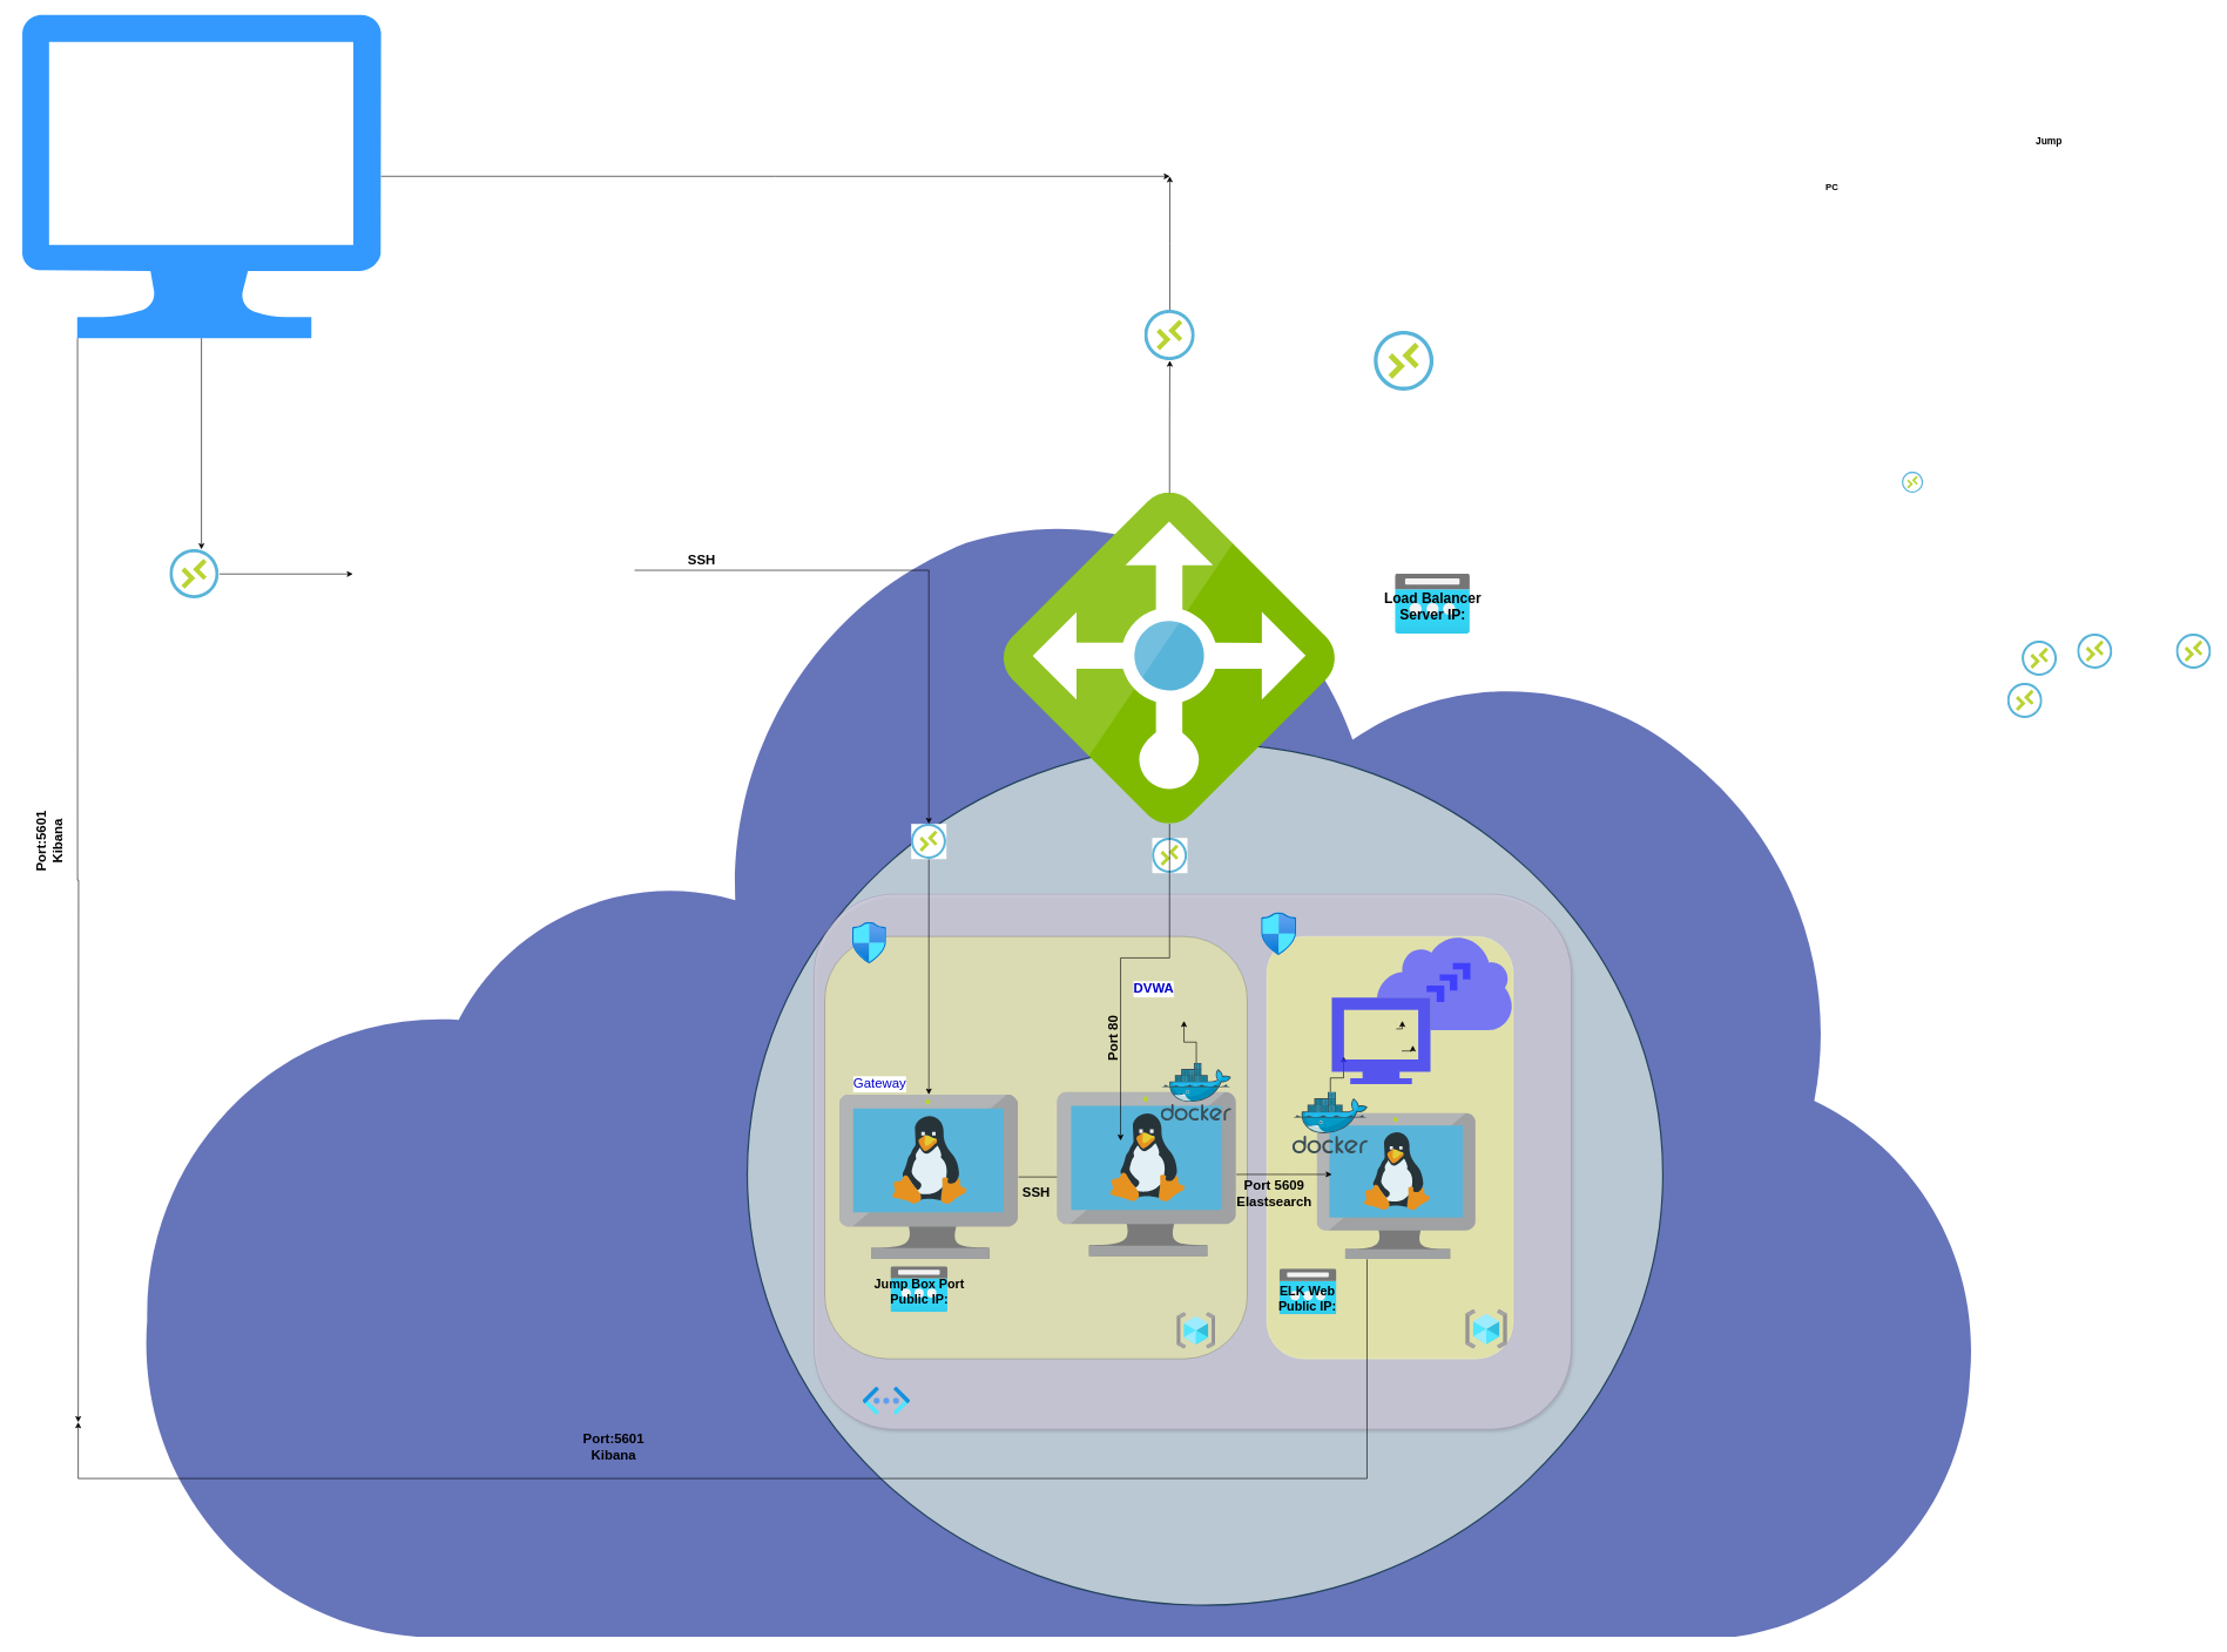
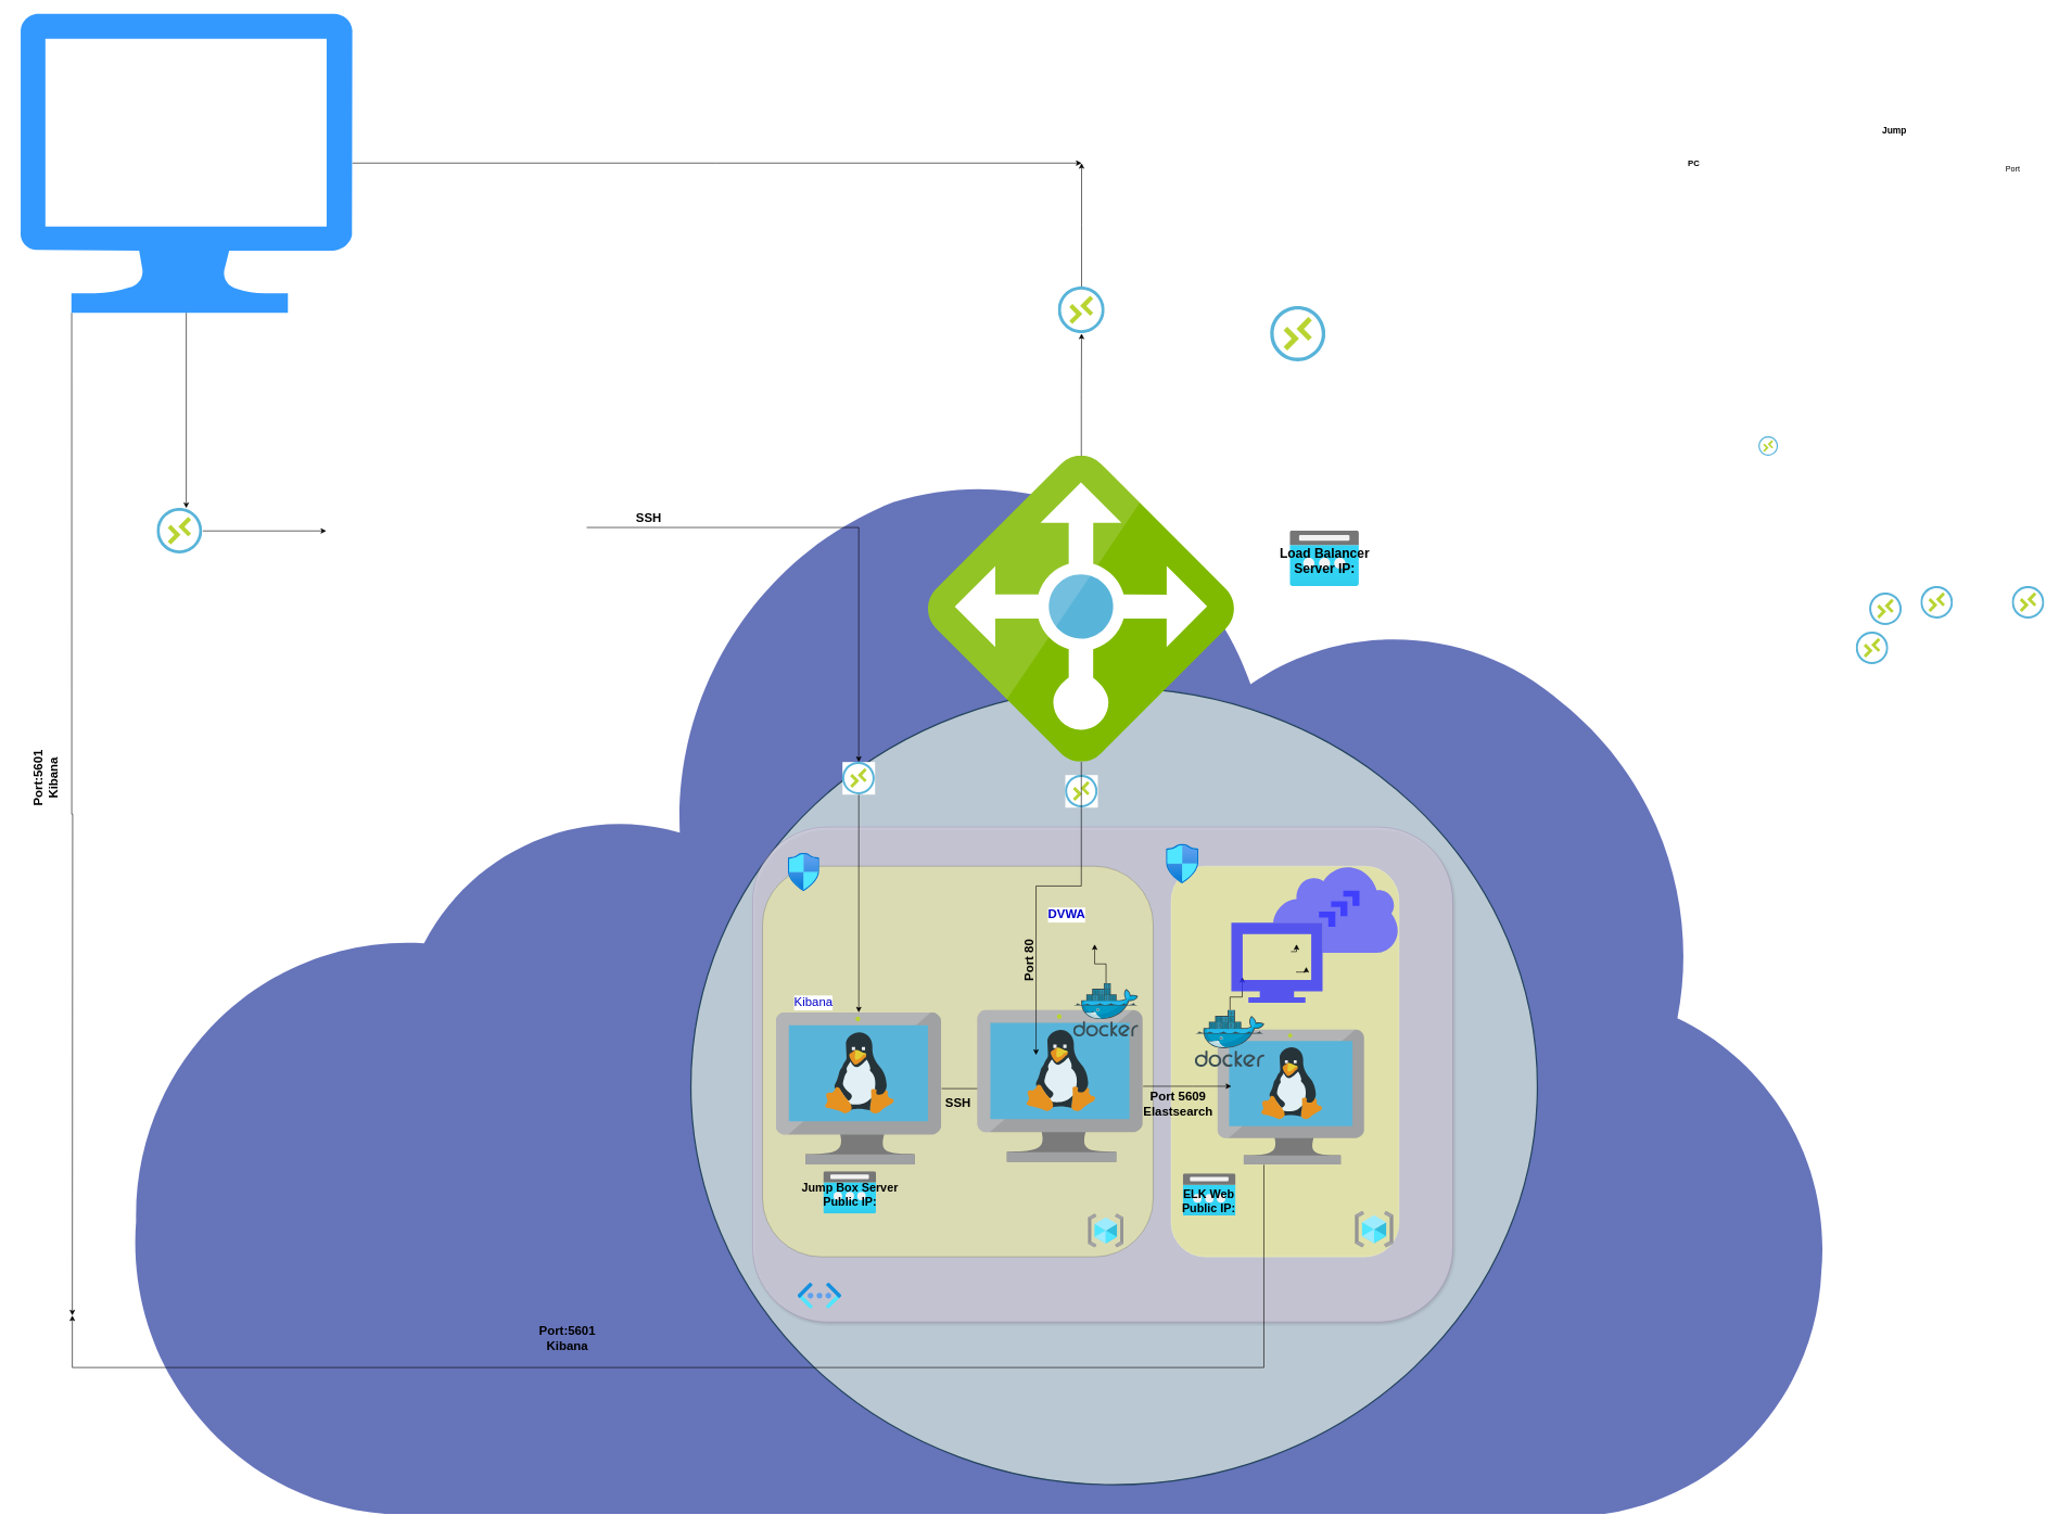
+ <mxCell id="47" value="Port" style="text;html=1;align=center;verticalAlign=middle;resizable=0;points=[];autosize=1;fontFamily=Helvetica;" vertex="1" parent="1"><mxGeometry x="3070" y="250" width="40" height="20" as="geometry" /></mxCell>
- <mxCell id="40" value="&lt;font style=&quot;font-size: 13px&quot;&gt;&lt;b&gt;PC &lt;/b&gt;&lt;/font&gt;" style="text;html=1;resizable=0;autosize=1;align=center;verticalAlign=middle;points=[];fillColor=none;strokeColor=none;rounded=0;fontFamily=Helvetica;" vertex="1" parent="1"><mxGeometry x="2585" y="255" width="30" height="20" as="geometry" /></mxCell>
+ <mxCell id="40" value="&lt;font style=&quot;font-size: 13px&quot;&gt;&lt;b&gt;PC &lt;/b&gt;&lt;/font&gt;" style="text;html=1;resizable=0;autosize=1;align=center;verticalAlign=middle;points=[];fillColor=none;strokeColor=none;rounded=0;fontFamily=Helvetica;" vertex="1" parent="1"><mxGeometry x="2585" y="240" width="30" height="20" as="geometry" /></mxCell>
- <mxCell id="50" value="Gateway" style="text;html=1;resizable=0;autosize=1;align=center;verticalAlign=middle;points=[];fillColor=none;strokeColor=none;rounded=0;shadow=1;glass=1;labelBackgroundColor=#FFFFFF;fontFamily=Helvetica;fontColor=#0000CC;opacity=70;fontSize=19;" vertex="1" parent="1"><mxGeometry x="1202.81" y="1525" width="90" height="30" as="geometry" /></mxCell>
+ <mxCell id="50" value="Kibana" style="text;html=1;resizable=0;autosize=1;align=center;verticalAlign=middle;points=[];fillColor=none;strokeColor=none;rounded=0;shadow=1;glass=1;labelBackgroundColor=#FFFFFF;fontFamily=Helvetica;fontColor=#0000CC;opacity=70;fontSize=19;" vertex="1" parent="1"><mxGeometry x="1202.81" y="1525" width="90" height="30" as="geometry" /></mxCell>
- <mxCell id="43" value="&lt;div style=&quot;font-size: 18px&quot;&gt;&lt;font style=&quot;font-size: 18px&quot;&gt;&lt;b&gt;Jump Box Port&lt;/b&gt;&lt;/font&gt;&lt;/div&gt;&lt;div style=&quot;font-size: 18px&quot;&gt;&lt;font style=&quot;font-size: 18px&quot;&gt;&lt;b&gt;Public IP:&lt;br&gt;&lt;/b&gt;&lt;/font&gt;&lt;/div&gt;" style="text;html=1;resizable=0;autosize=1;align=center;verticalAlign=middle;points=[];fillColor=none;strokeColor=none;rounded=0;fontFamily=Helvetica;" vertex="1" parent="1"><mxGeometry x="1224.29" y="1820" width="160" height="30" as="geometry" /></mxCell>
+ <mxCell id="43" value="&lt;div style=&quot;font-size: 18px&quot;&gt;&lt;font style=&quot;font-size: 18px&quot;&gt;&lt;b&gt;Jump Box Server&lt;/b&gt;&lt;/font&gt;&lt;/div&gt;&lt;div style=&quot;font-size: 18px&quot;&gt;&lt;font style=&quot;font-size: 18px&quot;&gt;&lt;b&gt;Public IP:&lt;br&gt;&lt;/b&gt;&lt;/font&gt;&lt;/div&gt;" style="text;html=1;resizable=0;autosize=1;align=center;verticalAlign=middle;points=[];fillColor=none;strokeColor=none;rounded=0;fontFamily=Helvetica;" vertex="1" parent="1"><mxGeometry x="1224.29" y="1820" width="160" height="30" as="geometry" /></mxCell>
